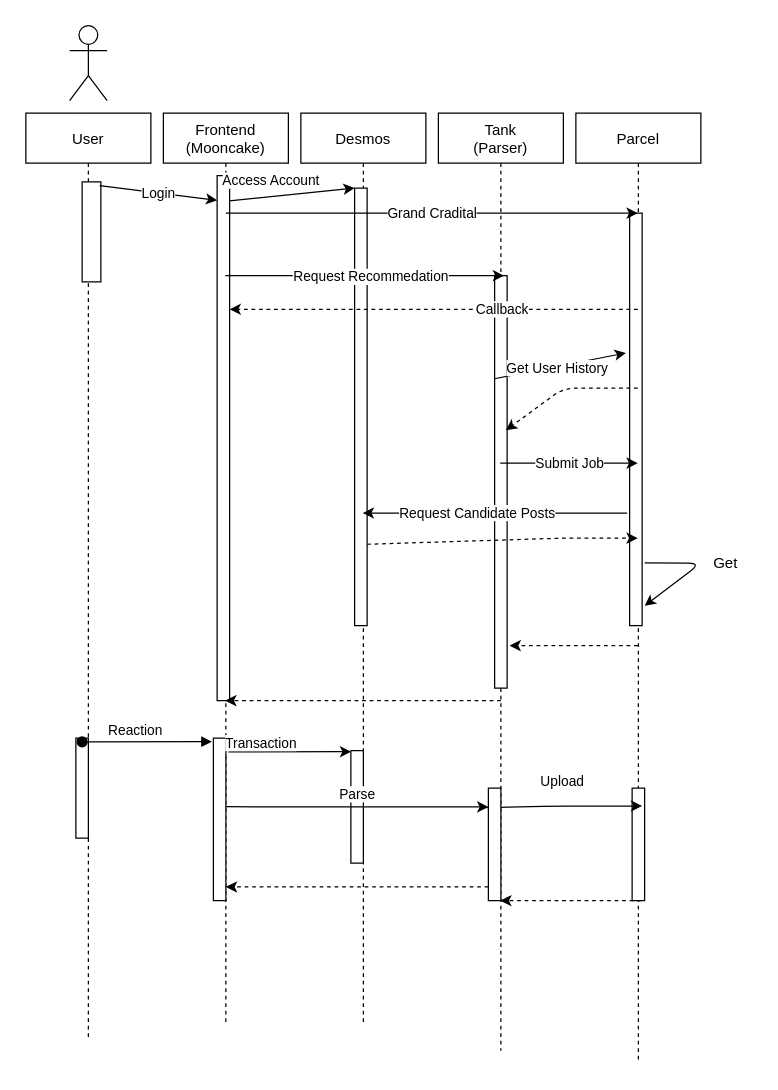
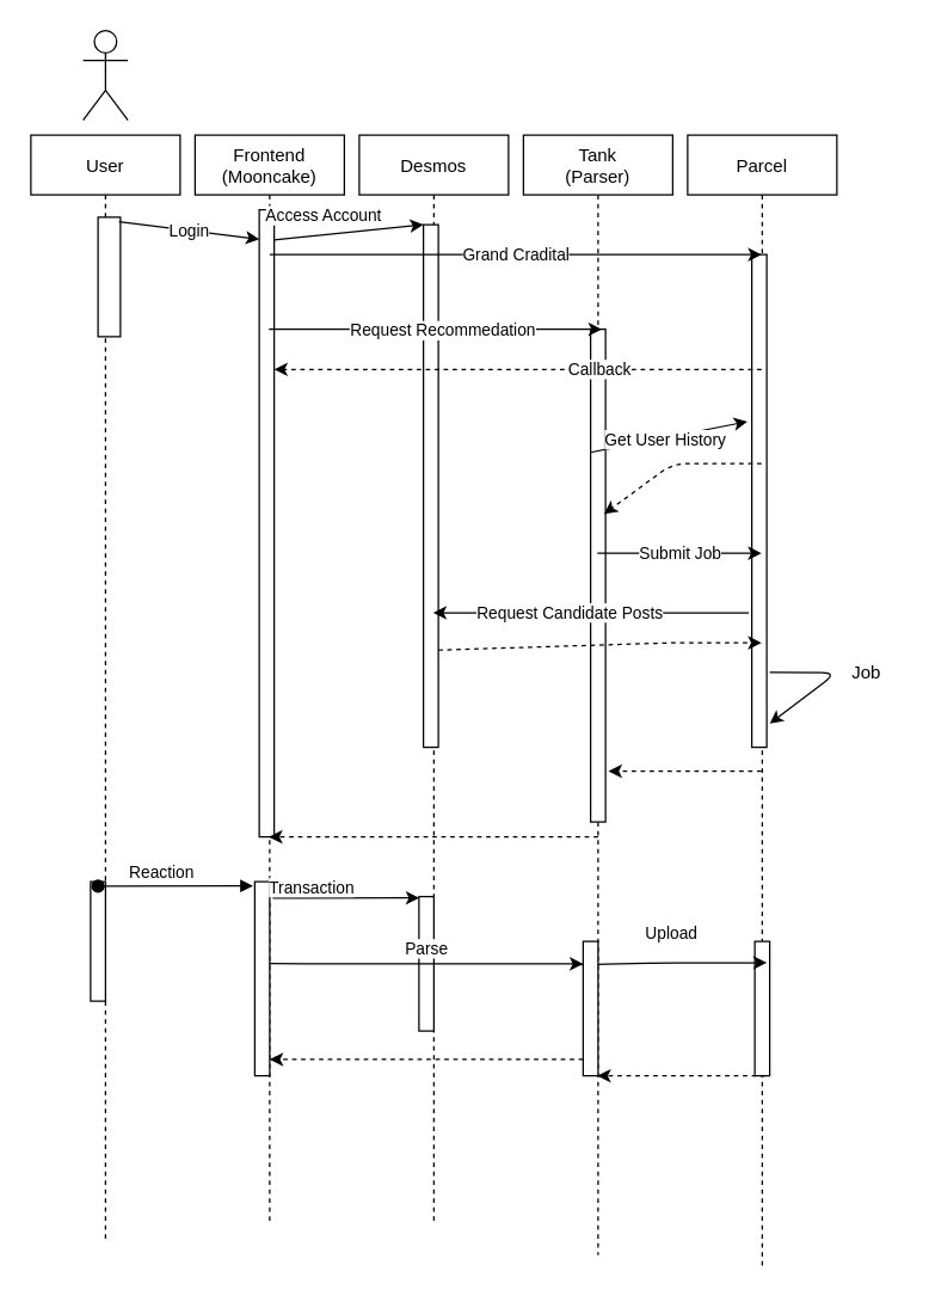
- <mxCell id="39" value="Get" style="text;html=1;strokeColor=none;fillColor=none;align=center;verticalAlign=middle;whiteSpace=wrap;rounded=0;" vertex="1" parent="1"><mxGeometry x="560" y="440" width="40" height="20" as="geometry" /></mxCell>
+ <mxCell id="39" value="Job" style="text;html=1;strokeColor=none;fillColor=none;align=center;verticalAlign=middle;whiteSpace=wrap;rounded=0;" vertex="1" parent="1"><mxGeometry x="560" y="440" width="40" height="20" as="geometry" /></mxCell>
